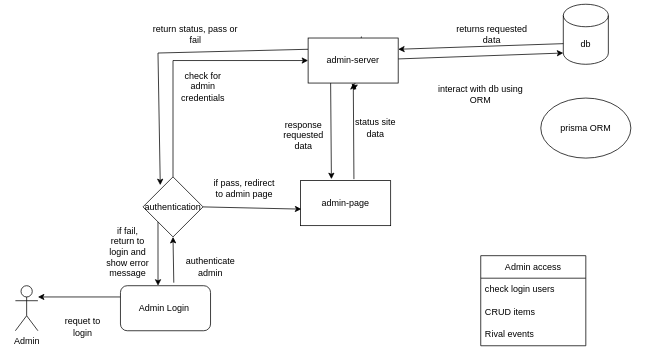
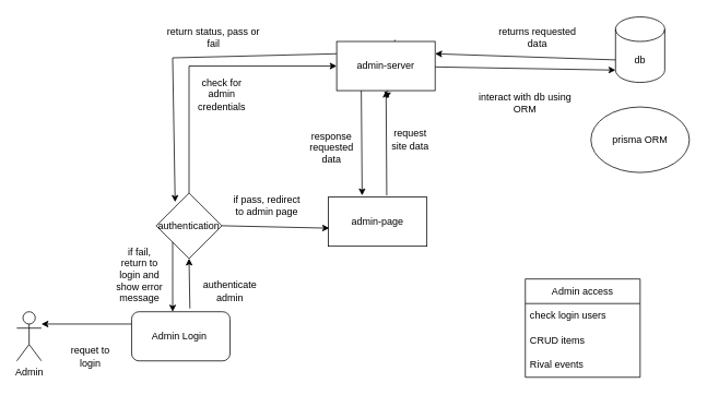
- <mxCell id="5" value="db" style="shape=cylinder3;whiteSpace=wrap;html=1;boundedLbl=1;backgroundOutline=1;size=15;" vertex="1" parent="1"><mxGeometry x="750" y="5" width="60" height="80" as="geometry" /></mxCell>
+ <mxCell id="5" value="db" style="shape=cylinder3;whiteSpace=wrap;html=1;boundedLbl=1;backgroundOutline=1;size=15;" vertex="1" parent="1"><mxGeometry x="750" y="20" width="60" height="80" as="geometry" /></mxCell>
- <mxCell id="11" value="status site data" style="text;html=1;strokeColor=none;fillColor=none;align=center;verticalAlign=middle;whiteSpace=wrap;rounded=0;" vertex="1" parent="1"><mxGeometry x="470" y="140" width="60" height="60" as="geometry" /></mxCell>
+ <mxCell id="11" value="request site data" style="text;html=1;strokeColor=none;fillColor=none;align=center;verticalAlign=middle;whiteSpace=wrap;rounded=0;" vertex="1" parent="1"><mxGeometry x="470" y="140" width="60" height="60" as="geometry" /></mxCell>
